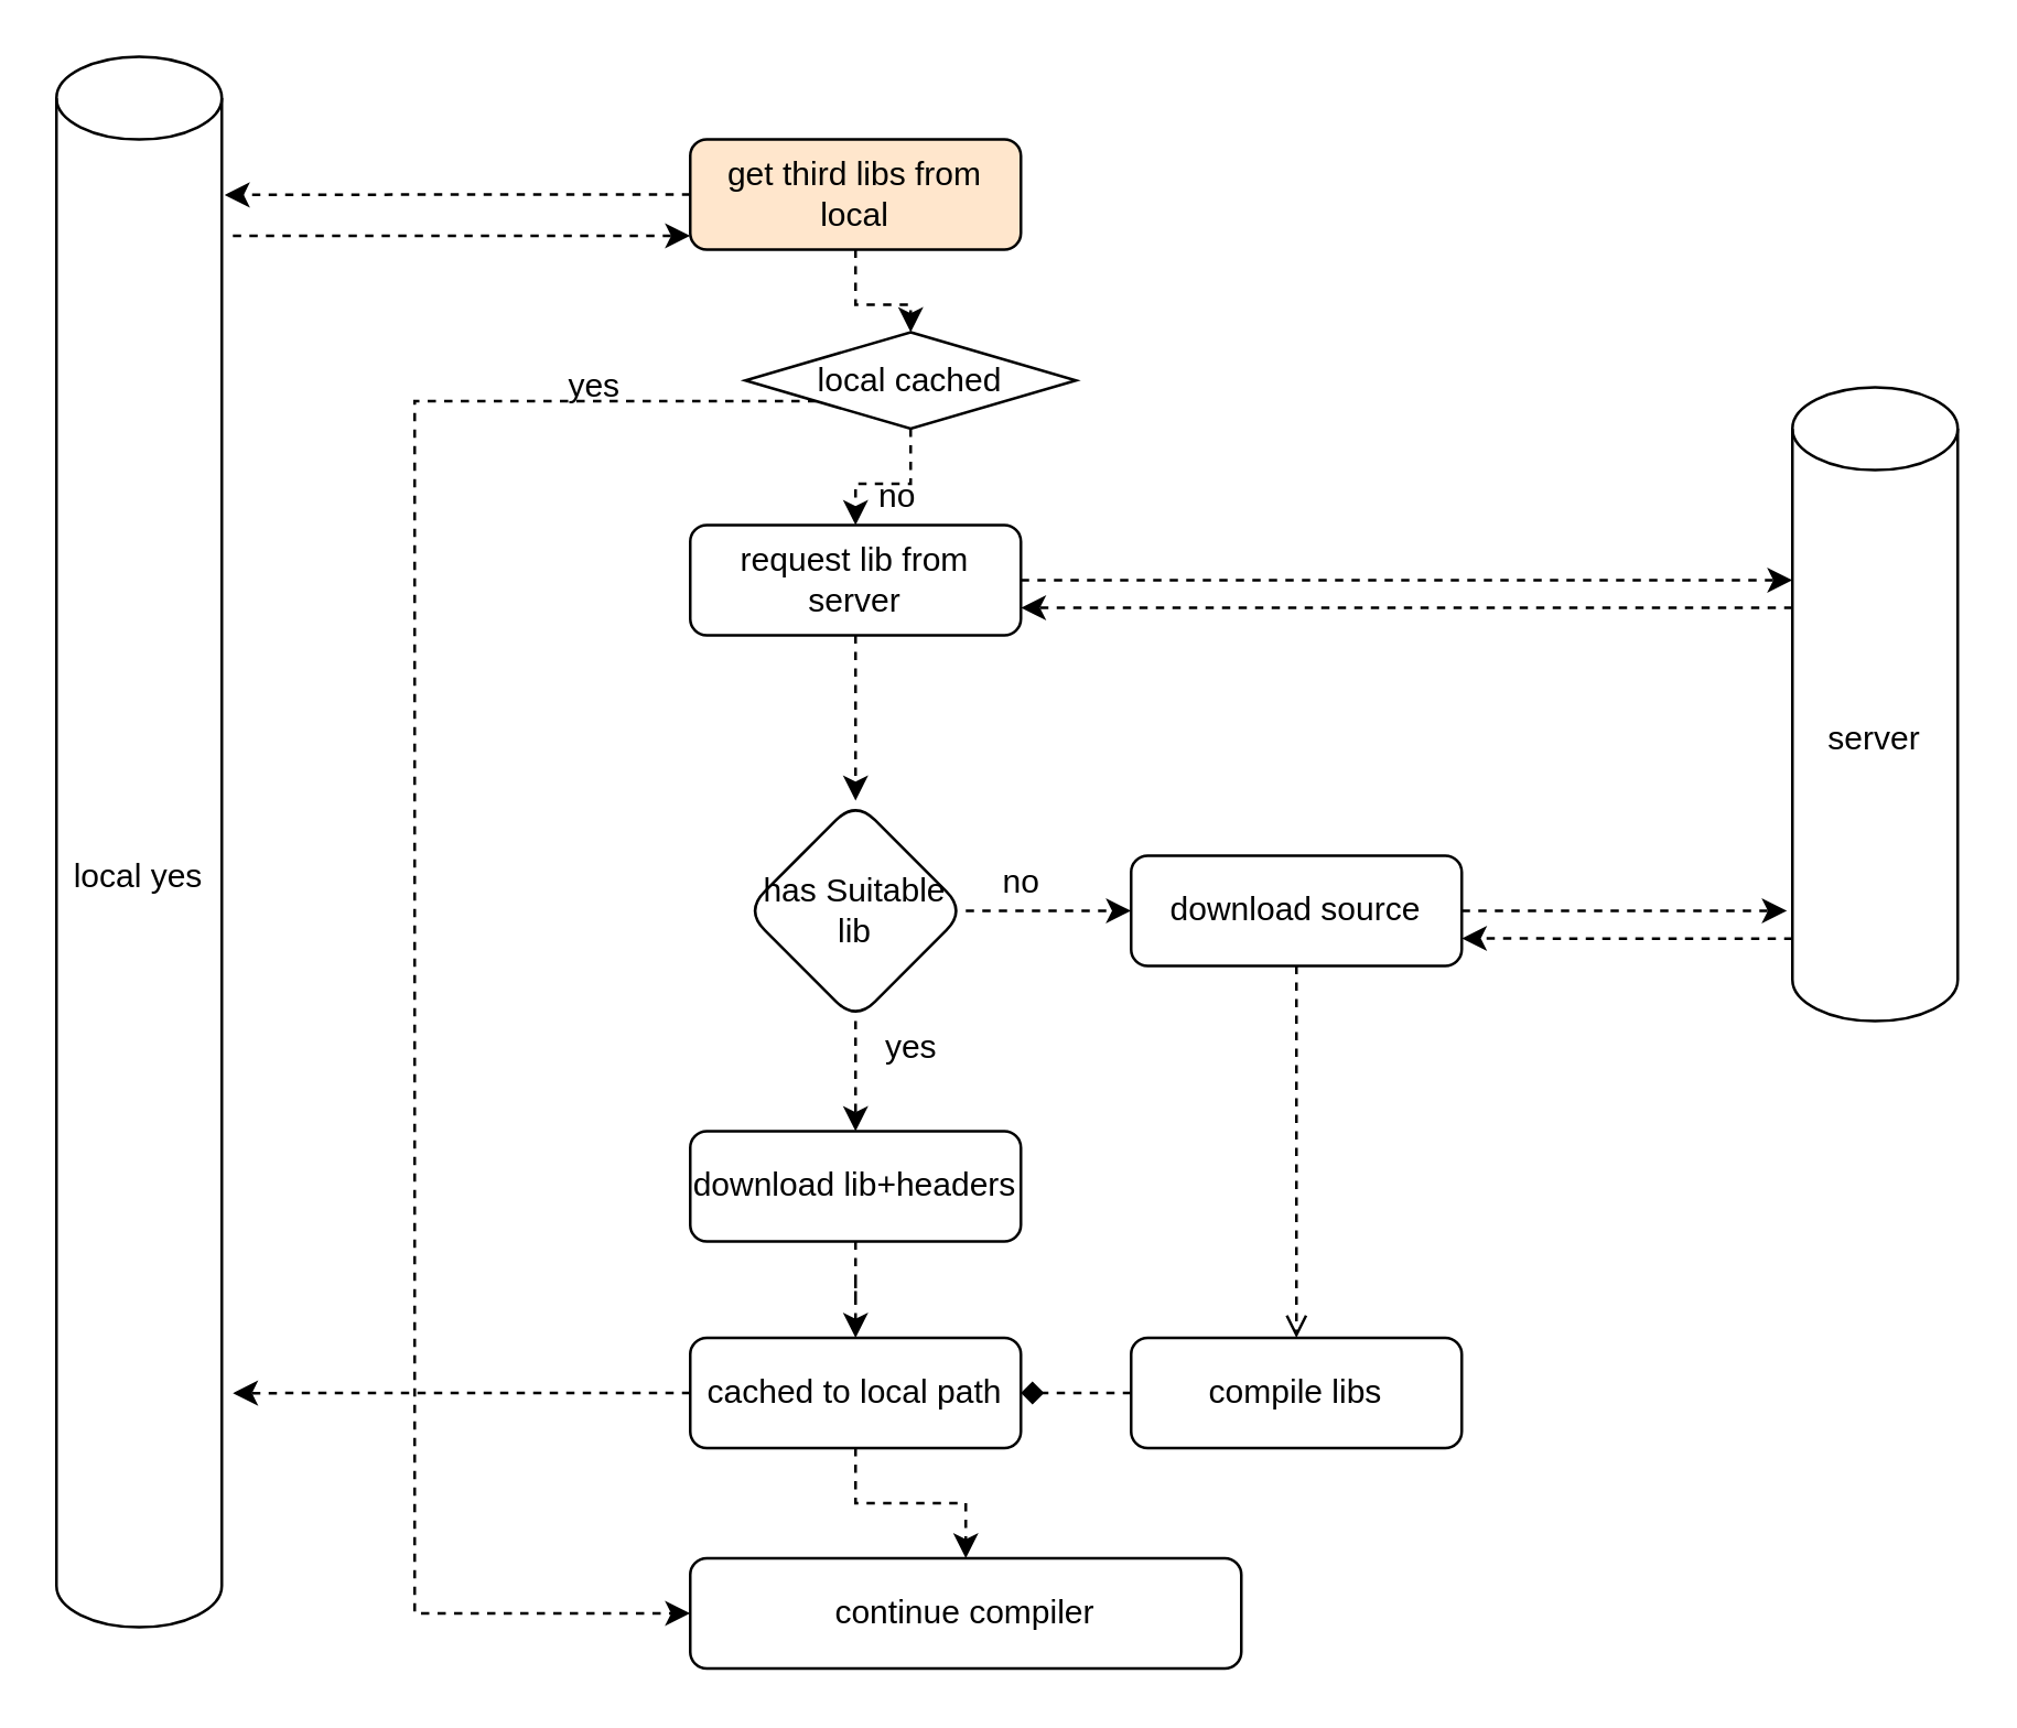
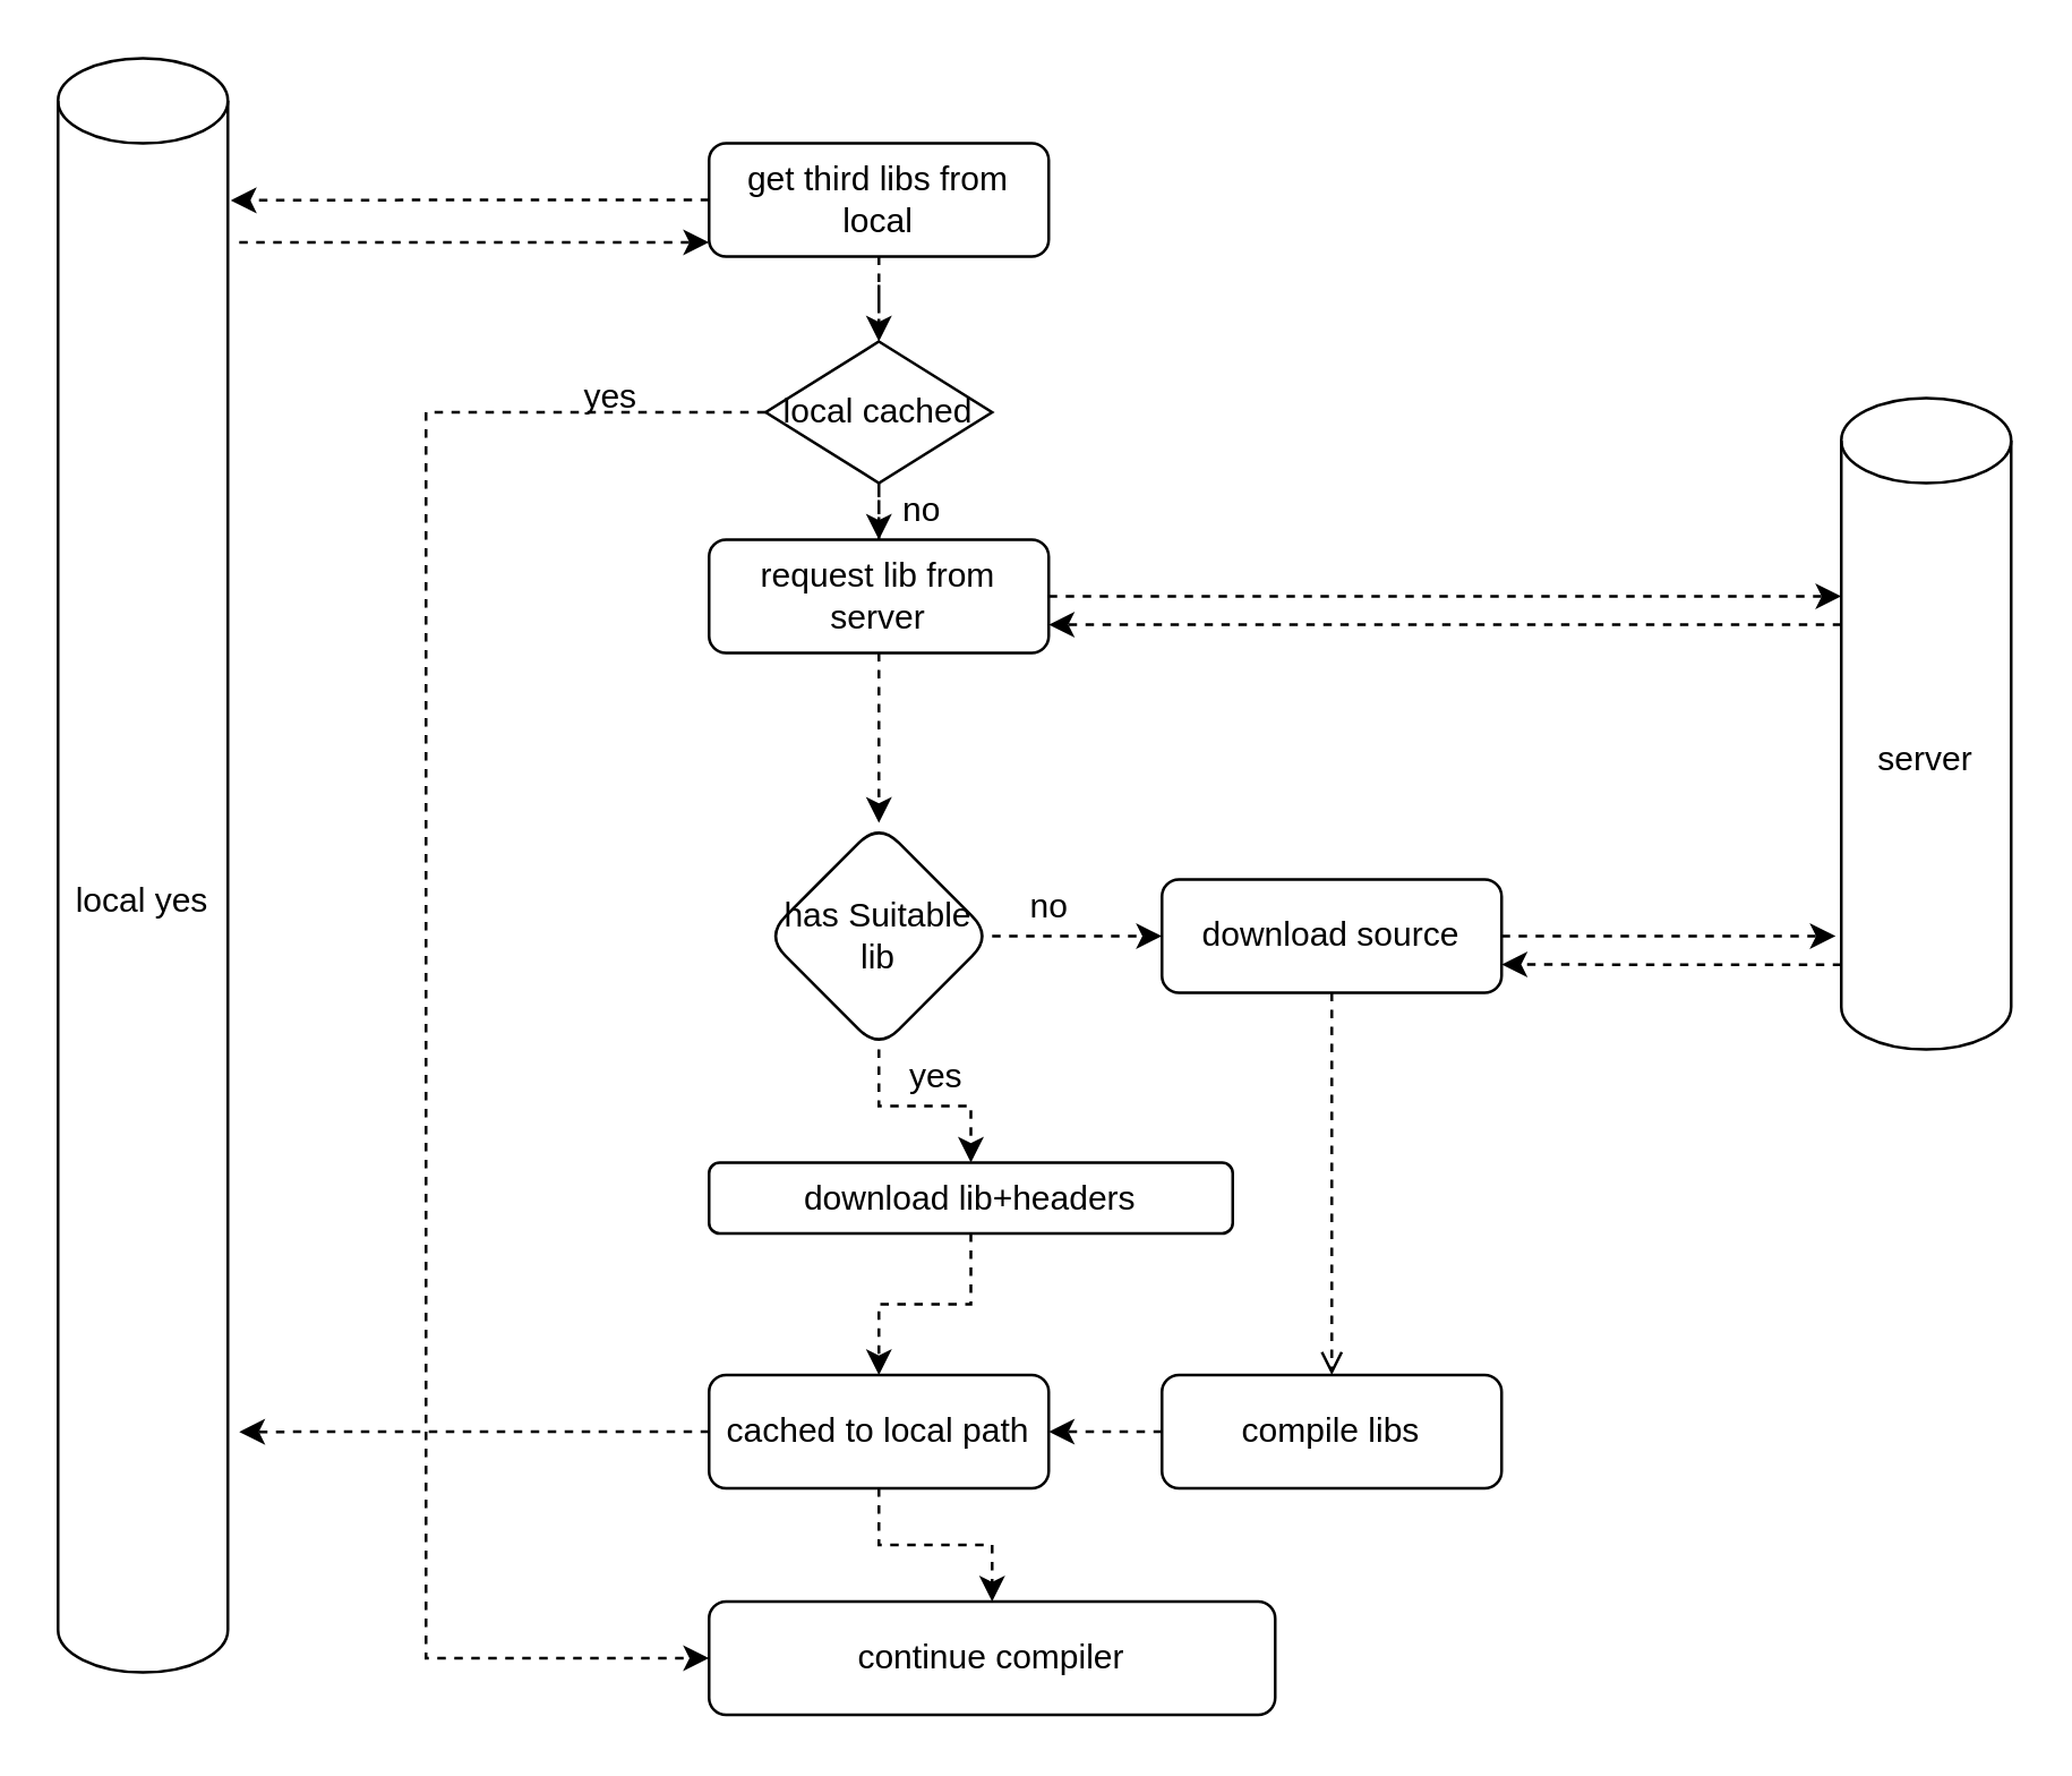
- <mxCell id="20" value="get third libs from local" style="rounded=1;whiteSpace=wrap;html=1;fontSize=12;glass=0;strokeWidth=1;shadow=0;fillColor=#ffe6cc;" vertex="1" parent="1"><mxGeometry x="250" y="50" width="120" height="40" as="geometry" /></mxCell>
+ <mxCell id="20" value="get third libs from local" style="rounded=1;whiteSpace=wrap;html=1;fontSize=12;glass=0;strokeWidth=1;shadow=0;" vertex="1" parent="1"><mxGeometry x="250" y="50" width="120" height="40" as="geometry" /></mxCell>
- <mxCell id="24" value="local cached" style="rhombus;whiteSpace=wrap;html=1;" vertex="1" parent="1"><mxGeometry x="270" y="120" width="120" height="35" as="geometry" /></mxCell>
+ <mxCell id="24" value="local cached" style="rhombus;whiteSpace=wrap;html=1;" vertex="1" parent="1"><mxGeometry x="270" y="120" width="80" height="50" as="geometry" /></mxCell>
- <mxCell id="11" value="download lib+headers" style="whiteSpace=wrap;html=1;rounded=1;glass=0;strokeWidth=1;shadow=0;" vertex="1" parent="1"><mxGeometry x="250" y="410" width="120" height="40" as="geometry" /></mxCell>
+ <mxCell id="11" value="download lib+headers" style="whiteSpace=wrap;html=1;rounded=1;glass=0;strokeWidth=1;shadow=0;" vertex="1" parent="1"><mxGeometry x="250" y="410" width="185" height="25" as="geometry" /></mxCell>
- <mxCell id="32" style="edgeStyle=orthogonalEdgeStyle;rounded=0;orthogonalLoop=1;jettySize=auto;html=1;dashed=1;endArrow=diamond;" edge="1" parent="1" source="33" target="15"><mxGeometry relative="1" as="geometry" /></mxCell>
+ <mxCell id="32" style="edgeStyle=orthogonalEdgeStyle;rounded=0;orthogonalLoop=1;jettySize=auto;html=1;dashed=1;" edge="1" parent="1" source="33" target="15"><mxGeometry relative="1" as="geometry" /></mxCell>
